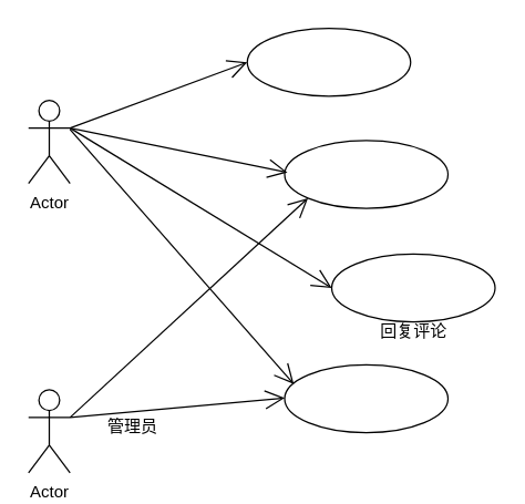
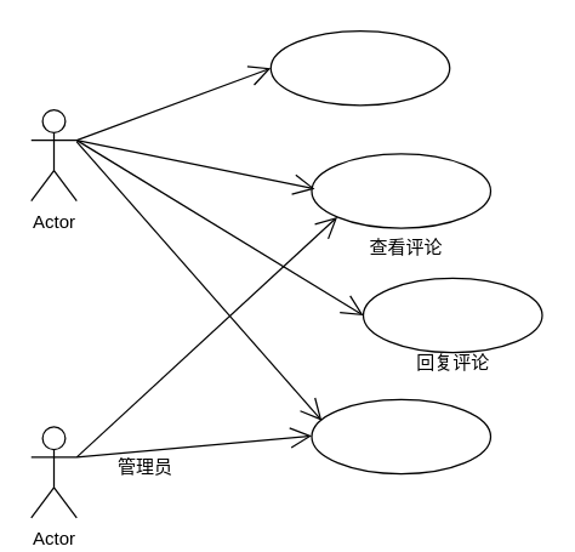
+ <mxCell id="14" value="&lt;span&gt;查看评论&lt;/span&gt;" style="text;html=1;align=center;verticalAlign=middle;resizable=0;points=[];autosize=1;strokeColor=none;fillColor=none;" parent="1" vertex="1"><mxGeometry x="238" y="154" width="58" height="18" as="geometry" /></mxCell>
